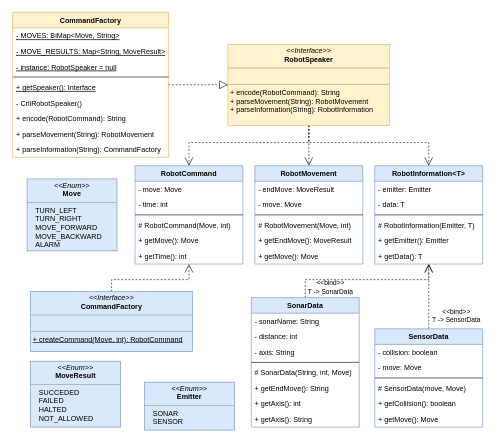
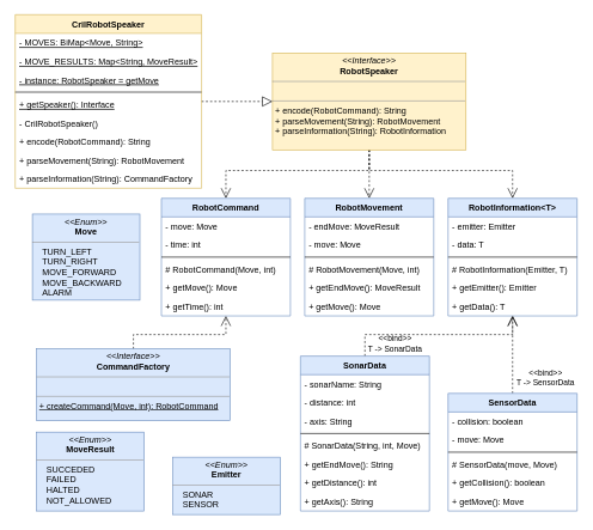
- <mxCell id="51" value="CommandFactory" style="swimlane;fontStyle=1;align=center;verticalAlign=top;childLayout=stackLayout;horizontal=1;startSize=26;horizontalStack=0;resizeParent=1;resizeParentMax=0;resizeLast=0;collapsible=1;marginBottom=0;fillColor=#fff2cc;strokeColor=#d6b656;" parent="1" vertex="1"><mxGeometry x="20" y="20" width="260" height="242" as="geometry" /></mxCell>
+ <mxCell id="51" value="CrilRobotSpeaker" style="swimlane;fontStyle=1;align=center;verticalAlign=top;childLayout=stackLayout;horizontal=1;startSize=26;horizontalStack=0;resizeParent=1;resizeParentMax=0;resizeLast=0;collapsible=1;marginBottom=0;fillColor=#fff2cc;strokeColor=#d6b656;" parent="1" vertex="1"><mxGeometry x="20" y="20" width="260" height="242" as="geometry" /></mxCell>
- <mxCell id="54" value="- instance: RobotSpeaker = null" style="text;strokeColor=none;fillColor=none;align=left;verticalAlign=top;spacingLeft=4;spacingRight=4;overflow=hidden;rotatable=0;points=[[0,0.5],[1,0.5]];portConstraint=eastwest;fontStyle=4" parent="51" vertex="1"><mxGeometry y="78" width="260" height="26" as="geometry" /></mxCell>
+ <mxCell id="54" value="- instance: RobotSpeaker = getMove" style="text;strokeColor=none;fillColor=none;align=left;verticalAlign=top;spacingLeft=4;spacingRight=4;overflow=hidden;rotatable=0;points=[[0,0.5],[1,0.5]];portConstraint=eastwest;fontStyle=4" parent="51" vertex="1"><mxGeometry y="78" width="260" height="26" as="geometry" /></mxCell>
- <mxCell id="34" value="+ getAxis(): int" style="text;strokeColor=none;fillColor=none;align=left;verticalAlign=top;spacingLeft=4;spacingRight=4;overflow=hidden;rotatable=0;points=[[0,0.5],[1,0.5]];portConstraint=eastwest;" parent="27" vertex="1"><mxGeometry y="164" width="180" height="26" as="geometry" /></mxCell>
+ <mxCell id="34" value="+ getDistance(): int" style="text;strokeColor=none;fillColor=none;align=left;verticalAlign=top;spacingLeft=4;spacingRight=4;overflow=hidden;rotatable=0;points=[[0,0.5],[1,0.5]];portConstraint=eastwest;" parent="27" vertex="1"><mxGeometry y="164" width="180" height="26" as="geometry" /></mxCell>
